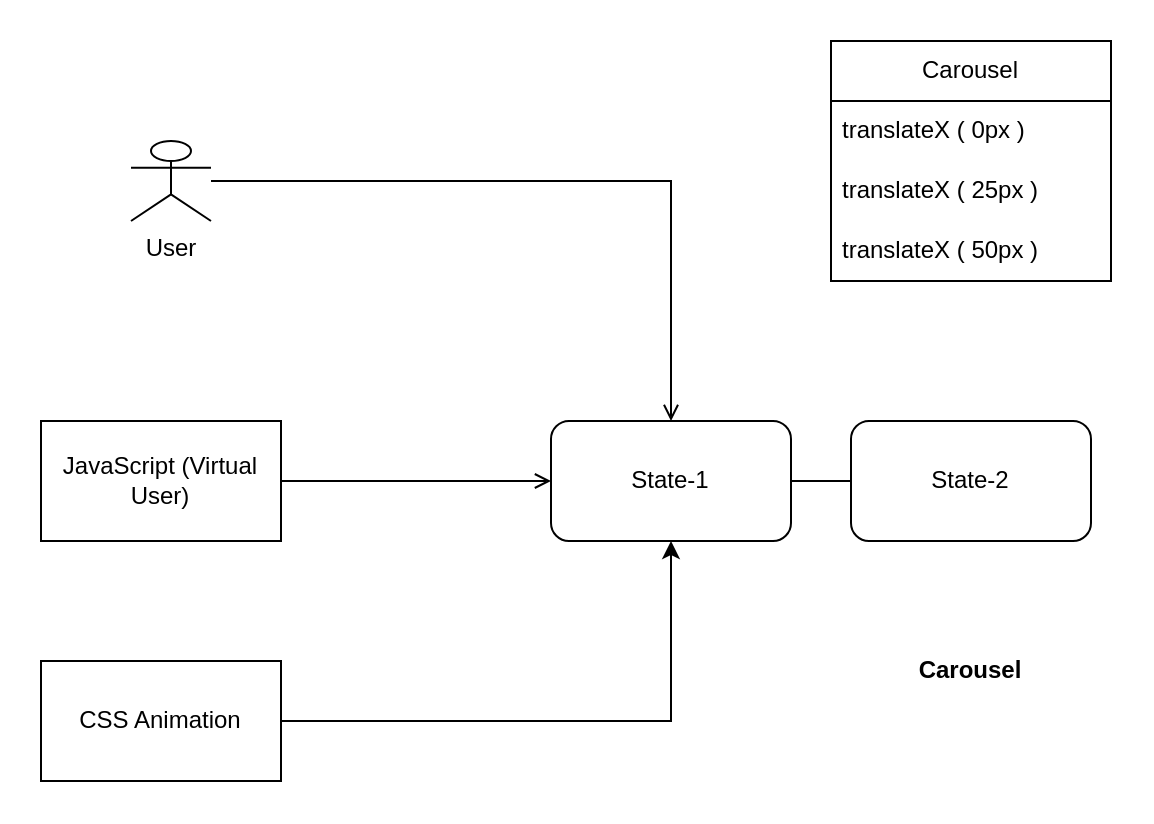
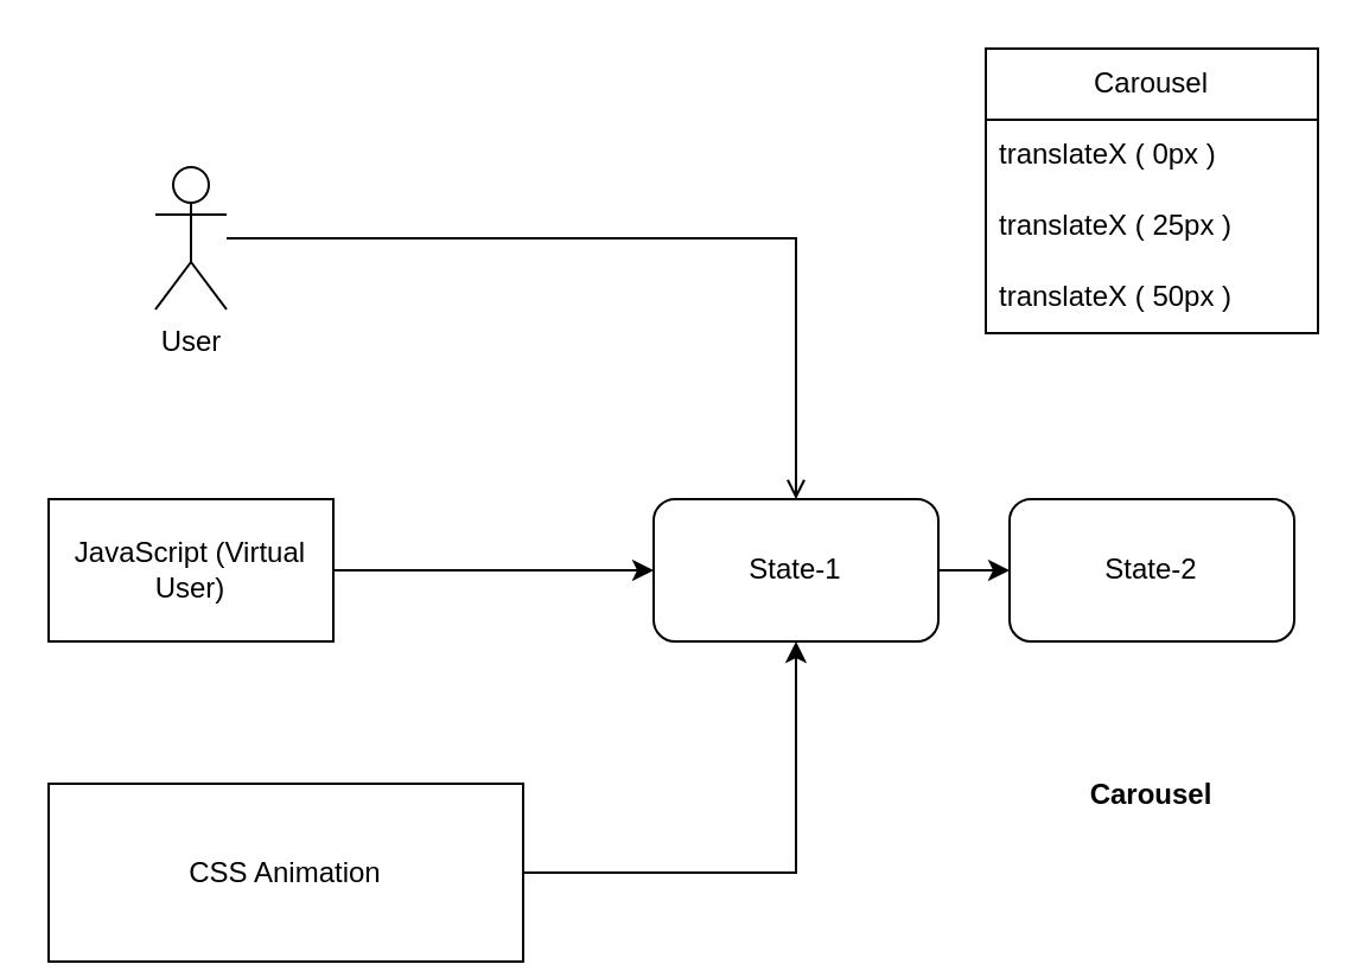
- <mxCell id="3" value="User" style="shape=umlActor;verticalLabelPosition=bottom;verticalAlign=top;html=1;outlineConnect=0;" parent="1" vertex="1"><mxGeometry x="65" y="70" width="40" height="40" as="geometry" /></mxCell>
+ <mxCell id="3" value="User" style="shape=umlActor;verticalLabelPosition=bottom;verticalAlign=top;html=1;outlineConnect=0;" parent="1" vertex="1"><mxGeometry x="65" y="70" width="30" height="60" as="geometry" /></mxCell>
- <mxCell id="4" style="edgeStyle=orthogonalEdgeStyle;rounded=0;orthogonalLoop=1;jettySize=auto;html=1;entryX=0;entryY=0.5;entryDx=0;entryDy=0;endArrow=open;" parent="1" source="5" target="9" edge="1"><mxGeometry relative="1" as="geometry"><mxPoint x="265" y="240" as="targetPoint" /></mxGeometry></mxCell>
+ <mxCell id="4" style="edgeStyle=orthogonalEdgeStyle;rounded=0;orthogonalLoop=1;jettySize=auto;html=1;entryX=0;entryY=0.5;entryDx=0;entryDy=0;" parent="1" source="5" target="9" edge="1"><mxGeometry relative="1" as="geometry"><mxPoint x="265" y="240" as="targetPoint" /></mxGeometry></mxCell>
- <mxCell id="8" style="edgeStyle=orthogonalEdgeStyle;rounded=0;orthogonalLoop=1;jettySize=auto;html=1;entryX=0;entryY=0.5;entryDx=0;entryDy=0;endArrow=none;" parent="1" source="9" target="10" edge="1"><mxGeometry relative="1" as="geometry" /></mxCell>
+ <mxCell id="8" style="edgeStyle=orthogonalEdgeStyle;rounded=0;orthogonalLoop=1;jettySize=auto;html=1;entryX=0;entryY=0.5;entryDx=0;entryDy=0;" parent="1" source="9" target="10" edge="1"><mxGeometry relative="1" as="geometry" /></mxCell>
- <mxCell id="7" value="CSS Animation" style="rounded=0;whiteSpace=wrap;html=1;" parent="1" vertex="1"><mxGeometry x="20" y="330" width="120" height="60" as="geometry" /></mxCell>
+ <mxCell id="7" value="CSS Animation" style="rounded=0;whiteSpace=wrap;html=1;" parent="1" vertex="1"><mxGeometry x="20" y="330" width="200" height="75" as="geometry" /></mxCell>
